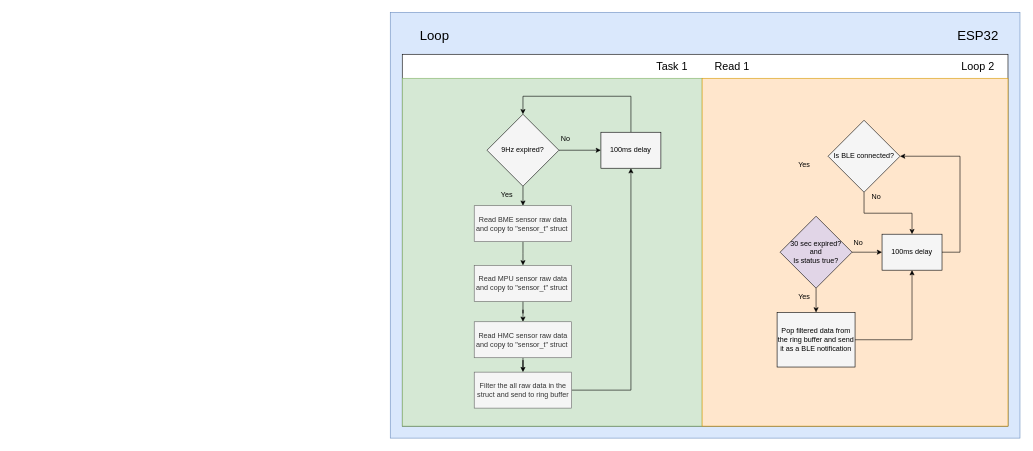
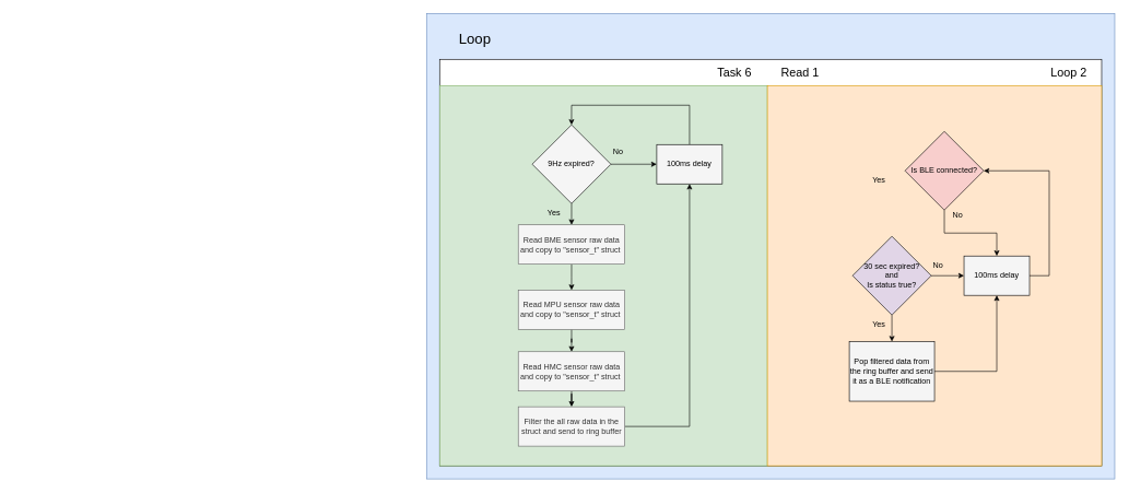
- <mxCell id="15" value="&lt;font style=&quot;font-size: 22px;&quot;&gt;ESP32&lt;/font&gt;" style="text;html=1;strokeColor=none;fillColor=none;align=center;verticalAlign=middle;whiteSpace=wrap;rounded=0;" parent="1" vertex="1"><mxGeometry x="1580" y="30" width="100" height="60" as="geometry" /></mxCell>
- <mxCell id="16" value="&lt;font style=&quot;font-size: 18px;&quot;&gt;Task 1&lt;/font&gt;" style="text;html=1;strokeColor=none;fillColor=none;align=center;verticalAlign=middle;whiteSpace=wrap;rounded=0;" vertex="1" parent="1"><mxGeometry x="1070" y="90" width="100" height="40" as="geometry" /></mxCell>
+ <mxCell id="16" value="&lt;font style=&quot;font-size: 18px;&quot;&gt;Task 6&lt;/font&gt;" style="text;html=1;strokeColor=none;fillColor=none;align=center;verticalAlign=middle;whiteSpace=wrap;rounded=0;" vertex="1" parent="1"><mxGeometry x="1070" y="90" width="100" height="40" as="geometry" /></mxCell>
- <mxCell id="38" value="Is BLE connected?" style="rhombus;whiteSpace=wrap;html=1;fillColor=#F5F5F5;" vertex="1" parent="1"><mxGeometry x="1380" y="200" width="120" height="120" as="geometry" /></mxCell>
+ <mxCell id="38" value="Is BLE connected?" style="rhombus;whiteSpace=wrap;html=1;fillColor=#f8cecc;" vertex="1" parent="1"><mxGeometry x="1380" y="200" width="120" height="120" as="geometry" /></mxCell>
